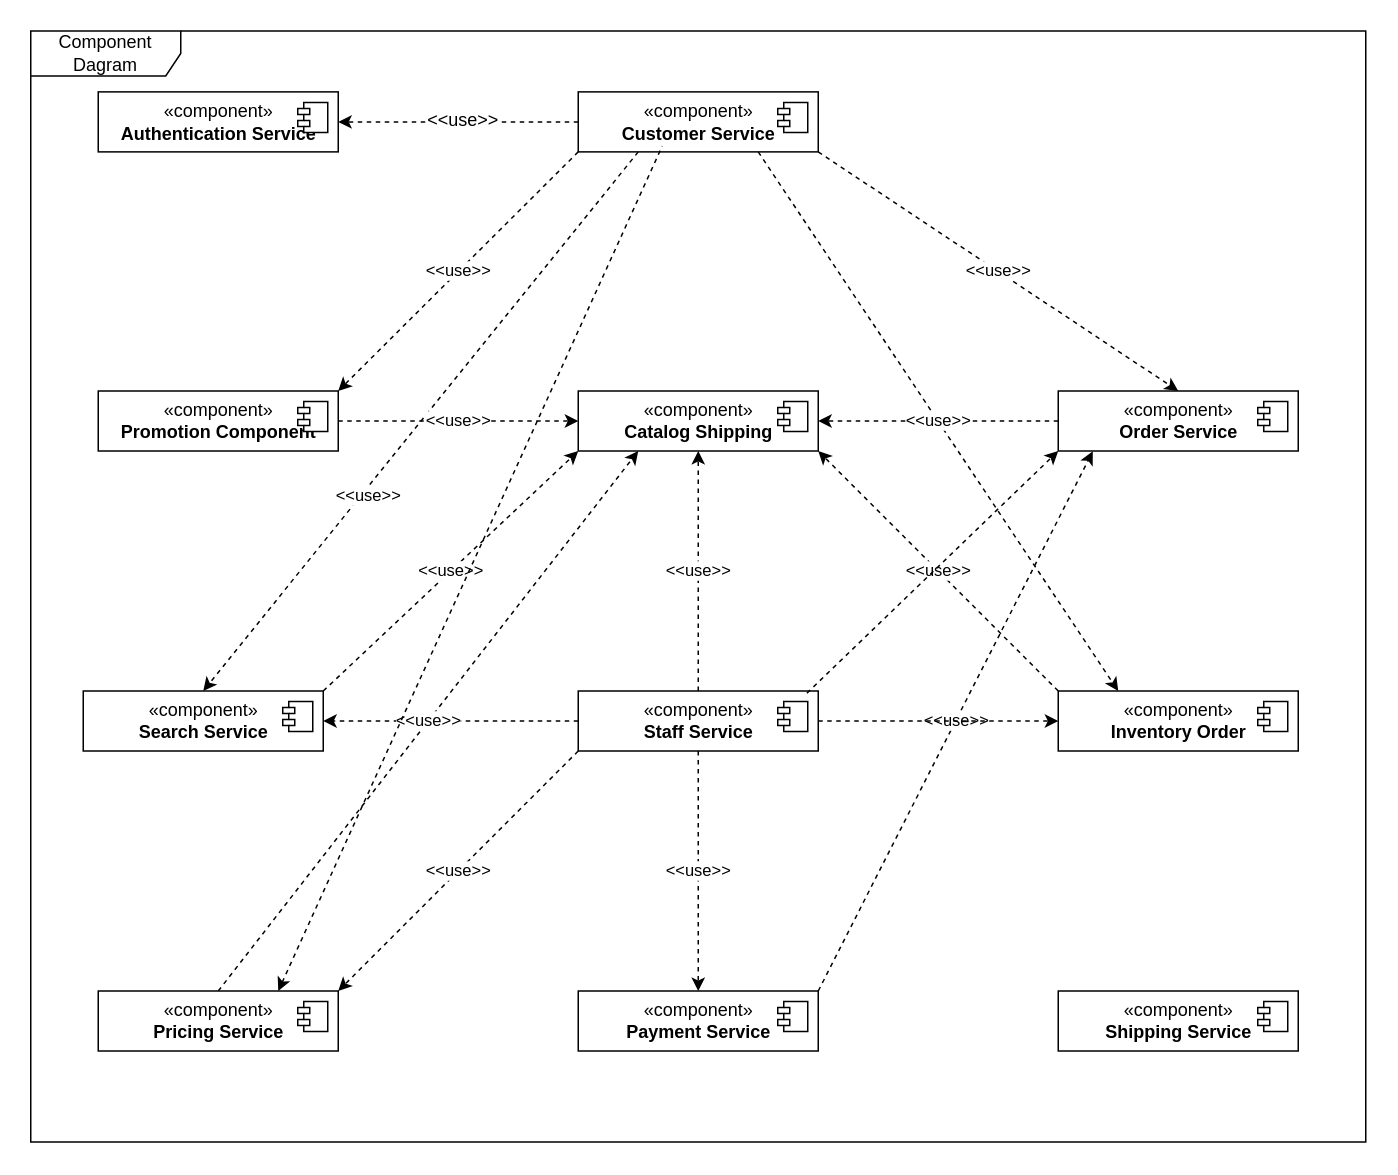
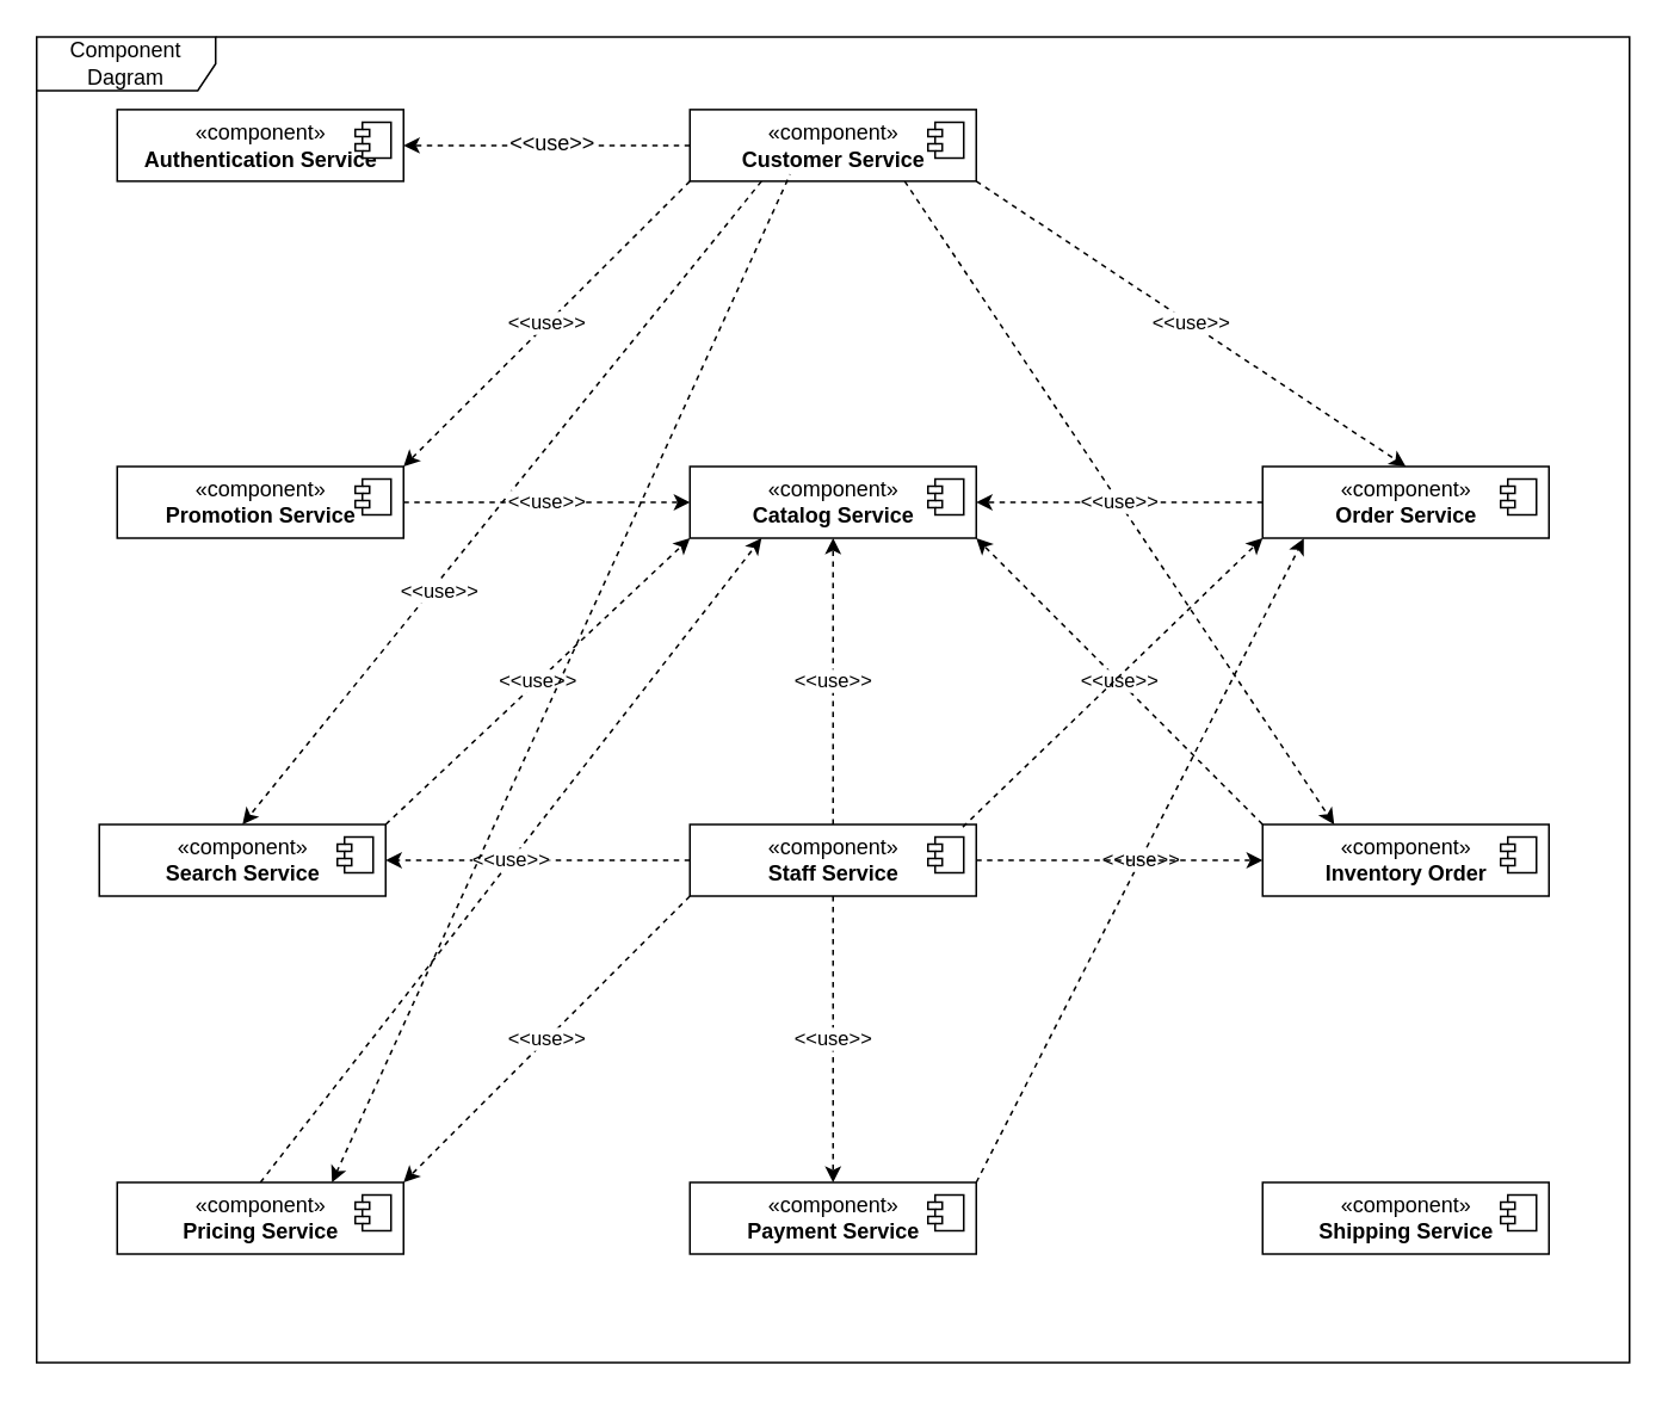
- <mxCell id="28" value="«component»&lt;br&gt;&lt;b&gt;Promotion Component&lt;/b&gt;" style="html=1;" vertex="1" parent="1"><mxGeometry x="65" y="260" width="160" height="40" as="geometry" /></mxCell>
+ <mxCell id="28" value="«component»&lt;br&gt;&lt;b&gt;Promotion Service&lt;/b&gt;" style="html=1;" vertex="1" parent="1"><mxGeometry x="65" y="260" width="160" height="40" as="geometry" /></mxCell>
- <mxCell id="6" value="«component»&lt;br&gt;&lt;b&gt;Catalog Shipping&lt;/b&gt;" style="html=1;" parent="1" vertex="1"><mxGeometry x="385" y="260" width="160" height="40" as="geometry" /></mxCell>
+ <mxCell id="6" value="«component»&lt;br&gt;&lt;b&gt;Catalog Service&lt;/b&gt;" style="html=1;" parent="1" vertex="1"><mxGeometry x="385" y="260" width="160" height="40" as="geometry" /></mxCell>
